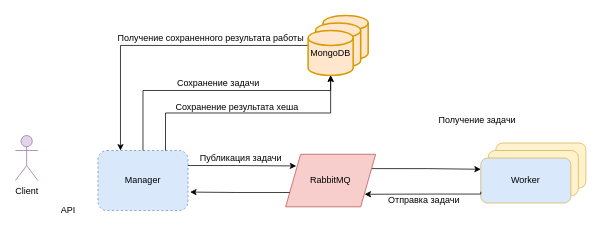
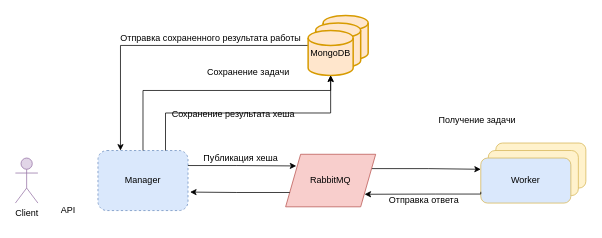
- <mxCell id="23" value="Получение сохраненного результата работы" style="text;html=1;align=center;verticalAlign=middle;resizable=0;points=[];autosize=1;strokeColor=none;fillColor=none;" vertex="1" parent="1"><mxGeometry x="140" y="35" width="280" height="30" as="geometry" /></mxCell>
+ <mxCell id="23" value="Отправка сохраненного результата работы" style="text;html=1;align=center;verticalAlign=middle;resizable=0;points=[];autosize=1;strokeColor=none;fillColor=none;" vertex="1" parent="1"><mxGeometry x="140" y="35" width="280" height="30" as="geometry" /></mxCell>
- <mxCell id="20" value="Сохранение задачи" style="text;html=1;align=center;verticalAlign=middle;resizable=0;points=[];autosize=1;strokeColor=none;fillColor=none;" vertex="1" parent="1"><mxGeometry x="220" y="96" width="140" height="30" as="geometry" /></mxCell>
+ <mxCell id="20" value="Сохранение задачи" style="text;html=1;align=center;verticalAlign=middle;resizable=0;points=[];autosize=1;strokeColor=none;fillColor=none;" vertex="1" parent="1"><mxGeometry x="260" y="81" width="140" height="30" as="geometry" /></mxCell>
- <mxCell id="22" value="Сохранение результата хеша" style="text;html=1;align=center;verticalAlign=middle;resizable=0;points=[];autosize=1;strokeColor=none;fillColor=none;" vertex="1" parent="1"><mxGeometry x="220" y="127" width="190" height="30" as="geometry" /></mxCell>
+ <mxCell id="22" value="Сохранение результата хеша" style="text;html=1;align=center;verticalAlign=middle;resizable=0;points=[];autosize=1;strokeColor=none;fillColor=none;" vertex="1" parent="1"><mxGeometry x="215" y="137" width="190" height="30" as="geometry" /></mxCell>
- <mxCell id="2" value="Client" style="shape=umlActor;verticalLabelPosition=bottom;verticalAlign=top;html=1;outlineConnect=0;fillColor=#e1d5e7;strokeColor=#9673a6;" vertex="1" parent="1"><mxGeometry x="20" y="180" width="30" height="60" as="geometry" /></mxCell>
+ <mxCell id="2" value="Client" style="shape=umlActor;verticalLabelPosition=bottom;verticalAlign=top;html=1;outlineConnect=0;fillColor=#e1d5e7;strokeColor=#9673a6;" vertex="1" parent="1"><mxGeometry x="20" y="210" width="30" height="60" as="geometry" /></mxCell>
- <mxCell id="17" value="Публикация задачи" style="text;html=1;align=center;verticalAlign=middle;resizable=0;points=[];autosize=1;strokeColor=none;fillColor=none;" vertex="1" parent="1"><mxGeometry x="250" y="195" width="140" height="30" as="geometry" /></mxCell>
+ <mxCell id="17" value="Публикация хеша" style="text;html=1;align=center;verticalAlign=middle;resizable=0;points=[];autosize=1;strokeColor=none;fillColor=none;" vertex="1" parent="1"><mxGeometry x="250" y="195" width="140" height="30" as="geometry" /></mxCell>
- <mxCell id="19" value="Отправка задачи" style="text;html=1;align=center;verticalAlign=middle;resizable=0;points=[];autosize=1;strokeColor=none;fillColor=none;" vertex="1" parent="1"><mxGeometry x="504" y="252" width="120" height="30" as="geometry" /></mxCell>
+ <mxCell id="19" value="Отправка ответа" style="text;html=1;align=center;verticalAlign=middle;resizable=0;points=[];autosize=1;strokeColor=none;fillColor=none;" vertex="1" parent="1"><mxGeometry x="504" y="252" width="120" height="30" as="geometry" /></mxCell>
